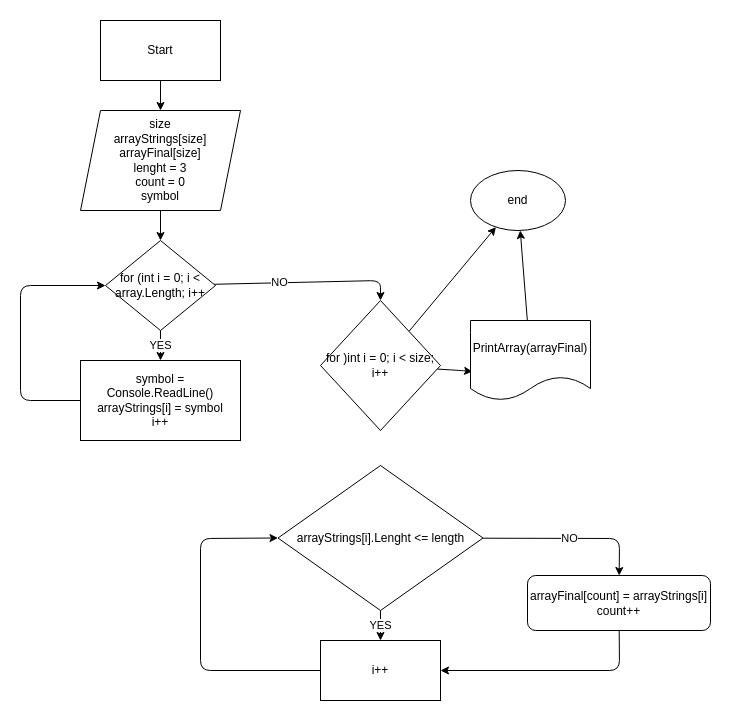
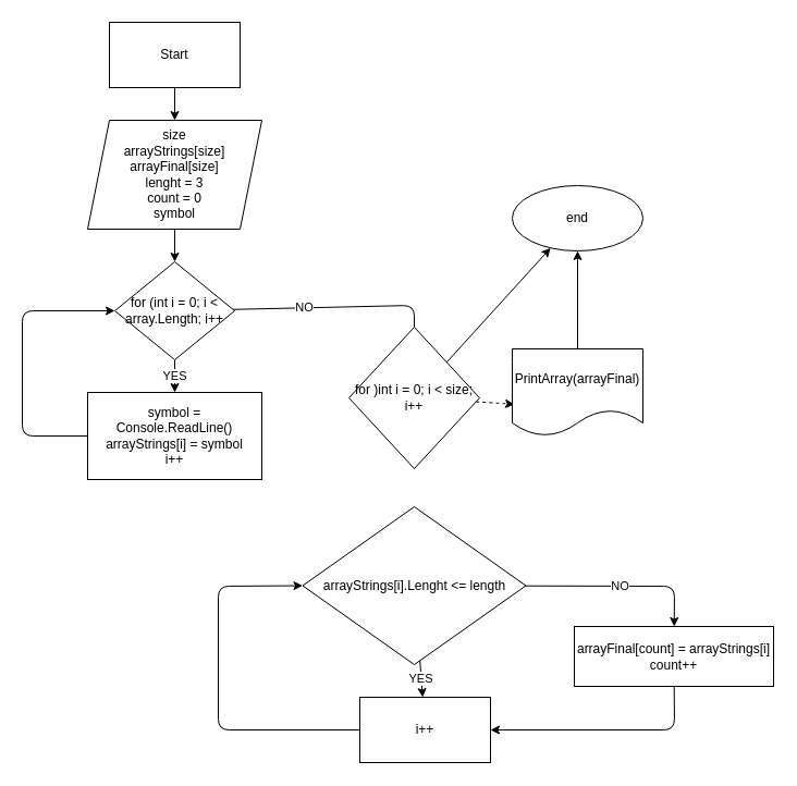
- <mxCell id="17" value="end" style="ellipse;whiteSpace=wrap;html=1;" vertex="1" parent="1"><mxGeometry x="470" y="170" width="95" height="60" as="geometry" /></mxCell>
+ <mxCell id="17" value="end" style="ellipse;whiteSpace=wrap;html=1;" vertex="1" parent="1"><mxGeometry x="470" y="170" width="120" height="60" as="geometry" /></mxCell>
- <mxCell id="7" value="" style="edgeStyle=none;html=1;entryX=0.5;entryY=0;entryDx=0;entryDy=0;" edge="1" parent="1" source="9" target="14"><mxGeometry relative="1" as="geometry"><mxPoint x="380" y="280" as="targetPoint" /><Array as="points"><mxPoint x="380" y="280" /></Array></mxGeometry></mxCell>
+ <mxCell id="7" value="" style="edgeStyle=none;html=1;entryX=0.5;entryY=0;entryDx=0;entryDy=0;endArrow=none;" edge="1" parent="1" source="9" target="14"><mxGeometry relative="1" as="geometry"><mxPoint x="380" y="280" as="targetPoint" /><Array as="points"><mxPoint x="380" y="280" /></Array></mxGeometry></mxCell>
- <mxCell id="12" value="" style="edgeStyle=none;html=1;entryX=0.017;entryY=0.638;entryDx=0;entryDy=0;entryPerimeter=0;" edge="1" parent="1" source="14" target="16"><mxGeometry relative="1" as="geometry"><mxPoint x="470" y="350" as="targetPoint" /><Array as="points"><mxPoint x="460" y="370" /></Array></mxGeometry></mxCell>
+ <mxCell id="12" value="" style="edgeStyle=none;html=1;entryX=0.017;entryY=0.638;entryDx=0;entryDy=0;entryPerimeter=0;dashed=1;" edge="1" parent="1" source="14" target="16"><mxGeometry relative="1" as="geometry"><mxPoint x="470" y="350" as="targetPoint" /><Array as="points"><mxPoint x="460" y="370" /></Array></mxGeometry></mxCell>
- <mxCell id="24" value="arrayFinal[count] = arrayStrings[i]&lt;br&gt;count++" style="whiteSpace=wrap;html=1;rounded=1;" vertex="1" parent="1"><mxGeometry x="527" y="575" width="183" height="55" as="geometry" /></mxCell>
+ <mxCell id="24" value="arrayFinal[count] = arrayStrings[i]&lt;br&gt;count++" style="whiteSpace=wrap;html=1;" vertex="1" parent="1"><mxGeometry x="527" y="575" width="183" height="55" as="geometry" /></mxCell>
- <mxCell id="22" value="i++" style="whiteSpace=wrap;html=1;" vertex="1" parent="1"><mxGeometry x="320" y="640" width="120" height="60" as="geometry" /></mxCell>
+ <mxCell id="22" value="i++" style="whiteSpace=wrap;html=1;" vertex="1" parent="1"><mxGeometry x="330" y="640" width="120" height="60" as="geometry" /></mxCell>
